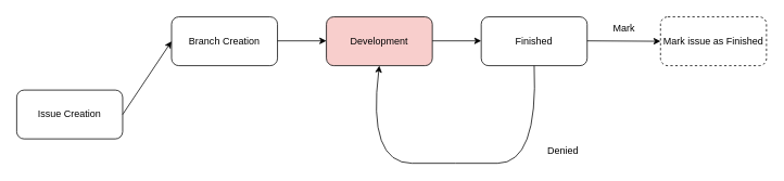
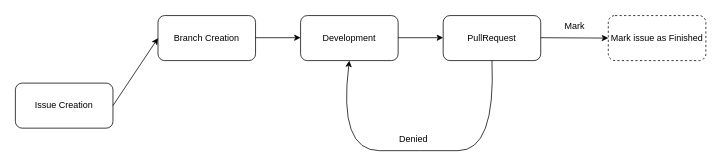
- <mxCell id="4" value="Development" style="rounded=1;whiteSpace=wrap;html=1;fillColor=#f8cecc;" parent="1" vertex="1"><mxGeometry x="400" y="20" width="130" height="60" as="geometry" /></mxCell>
+ <mxCell id="4" value="Development" style="rounded=1;whiteSpace=wrap;html=1;" parent="1" vertex="1"><mxGeometry x="400" y="20" width="130" height="60" as="geometry" /></mxCell>
- <mxCell id="5" value="Finished" style="rounded=1;whiteSpace=wrap;html=1;" parent="1" vertex="1"><mxGeometry x="590" y="20" width="130" height="60" as="geometry" /></mxCell>
+ <mxCell id="5" value="PullRequest" style="rounded=1;whiteSpace=wrap;html=1;" parent="1" vertex="1"><mxGeometry x="590" y="20" width="130" height="60" as="geometry" /></mxCell>
- <mxCell id="7" value="Denied" style="text;html=1;align=center;verticalAlign=middle;resizable=0;points=[];autosize=1;strokeColor=none;fillColor=none;" parent="1" vertex="1"><mxGeometry x="660" y="170" width="60" height="30" as="geometry" /></mxCell>
+ <mxCell id="7" value="Denied" style="text;html=1;align=center;verticalAlign=middle;resizable=0;points=[];autosize=1;strokeColor=none;fillColor=none;" parent="1" vertex="1"><mxGeometry x="520" y="170" width="60" height="30" as="geometry" /></mxCell>
